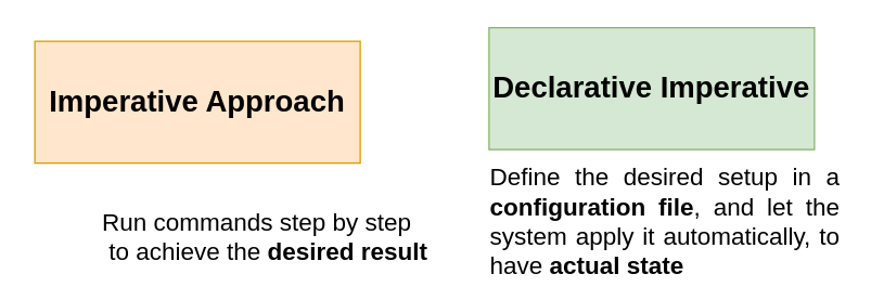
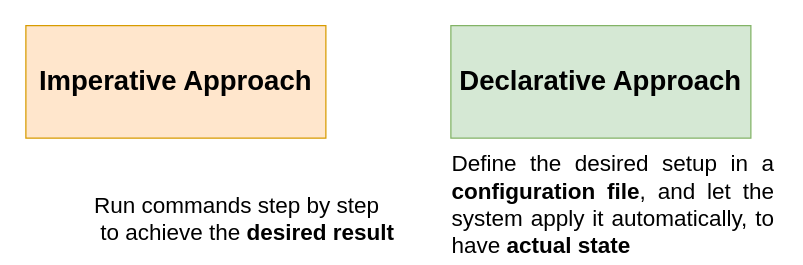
- <mxCell id="3" value="&lt;font style=&quot;font-size: 22px;&quot;&gt;&lt;b&gt;Declarative Imperative&lt;/b&gt;&lt;/font&gt;" style="rounded=0;whiteSpace=wrap;html=1;fillColor=#d5e8d4;strokeColor=#82b366;" parent="1" vertex="1"><mxGeometry x="360" y="20" width="240" height="90" as="geometry" /></mxCell>
+ <mxCell id="3" value="&lt;font style=&quot;font-size: 22px;&quot;&gt;&lt;b&gt;Declarative Approach&lt;/b&gt;&lt;/font&gt;" style="rounded=0;whiteSpace=wrap;html=1;fillColor=#d5e8d4;strokeColor=#82b366;" parent="1" vertex="1"><mxGeometry x="360" y="20" width="240" height="90" as="geometry" /></mxCell>
- <mxCell id="2" value="&lt;font style=&quot;font-size: 22px;&quot;&gt;&lt;b&gt;Imperative Approach&lt;/b&gt;&lt;/font&gt;" style="rounded=0;whiteSpace=wrap;html=1;fillColor=#ffe6cc;strokeColor=#d79b00;" parent="1" vertex="1"><mxGeometry x="25" y="30" width="240" height="90" as="geometry" /></mxCell>
+ <mxCell id="2" value="&lt;font style=&quot;font-size: 22px;&quot;&gt;&lt;b&gt;Imperative Approach&lt;/b&gt;&lt;/font&gt;" style="rounded=0;whiteSpace=wrap;html=1;fillColor=#ffe6cc;strokeColor=#d79b00;" parent="1" vertex="1"><mxGeometry x="20" y="20" width="240" height="90" as="geometry" /></mxCell>
